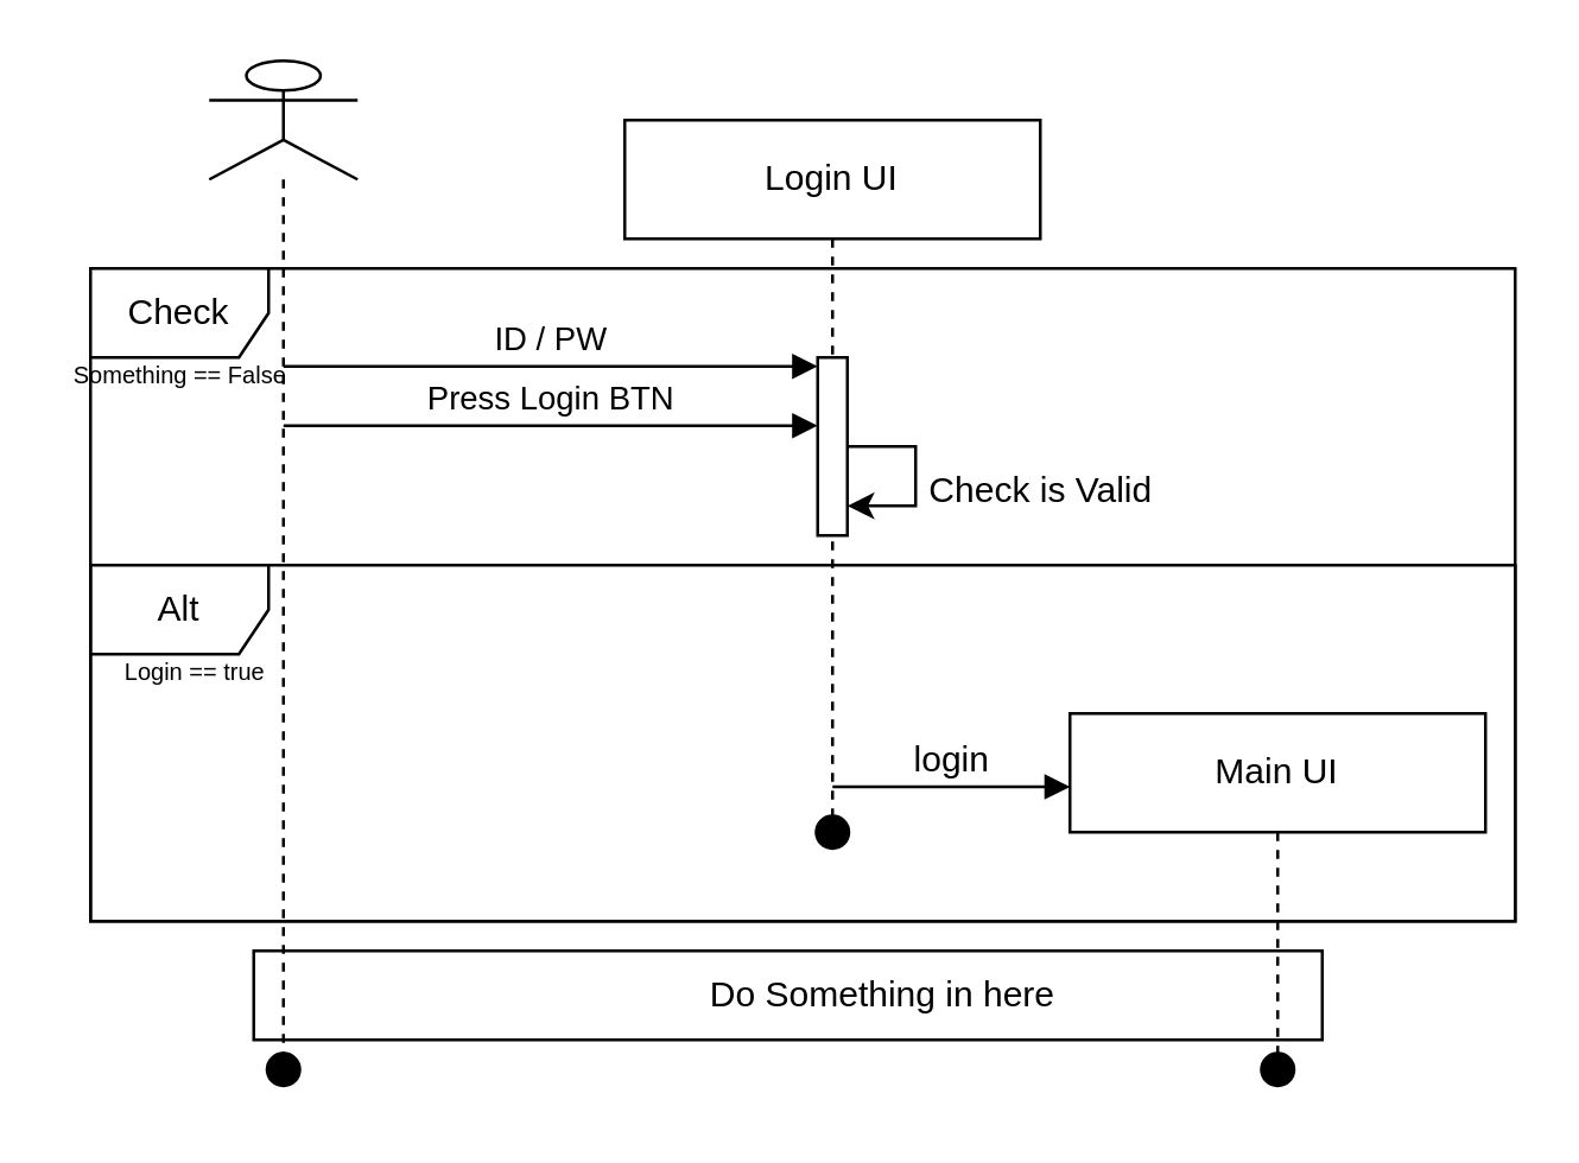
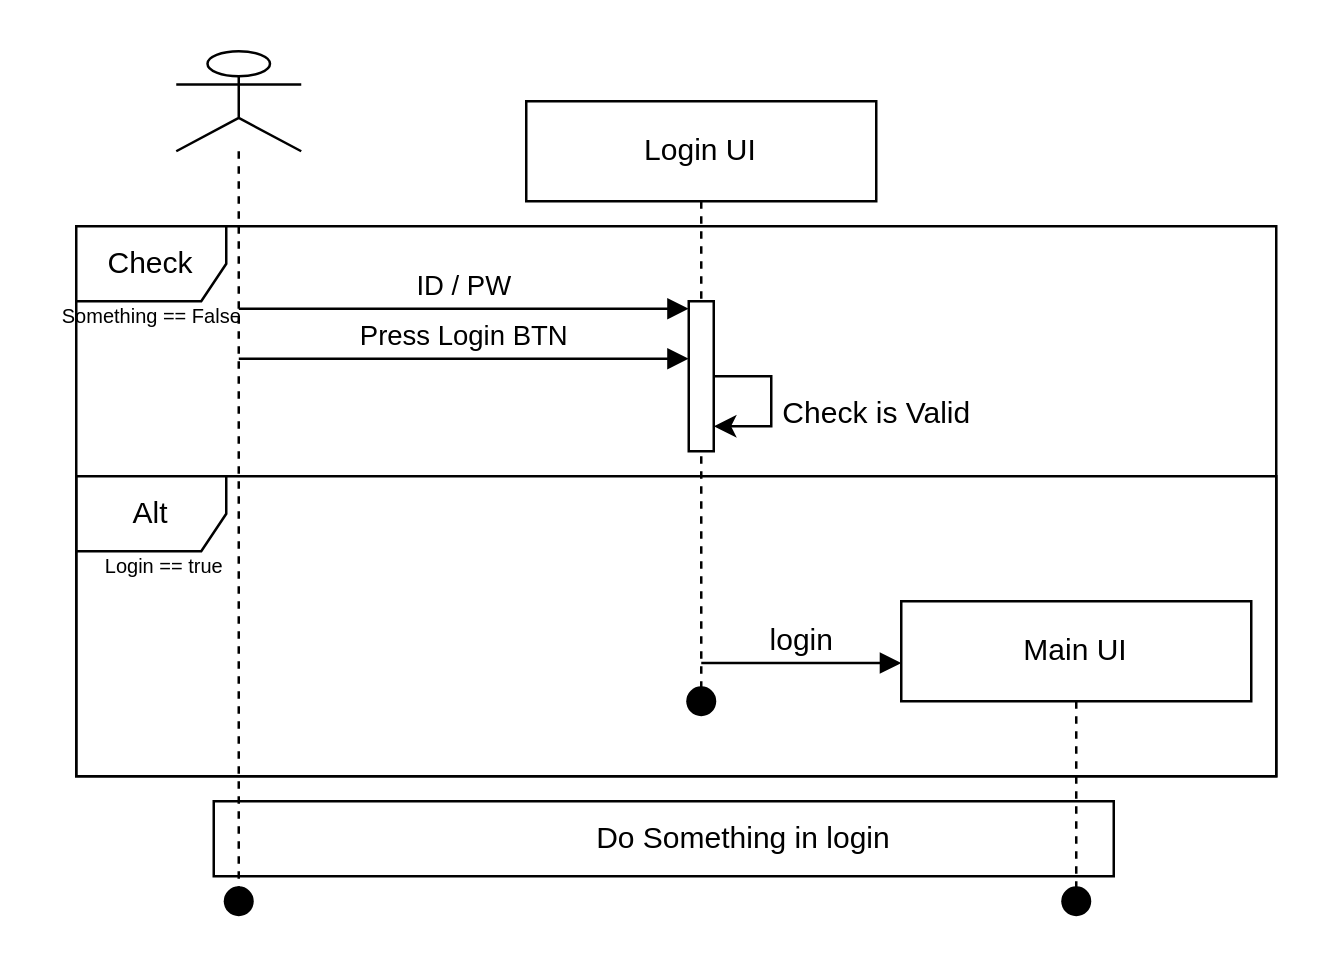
- <mxCell id="17" value="&amp;nbsp; &amp;nbsp; &amp;nbsp; &amp;nbsp; &amp;nbsp; &amp;nbsp; &amp;nbsp; &amp;nbsp; &amp;nbsp; &amp;nbsp; &amp;nbsp; &amp;nbsp; &amp;nbsp; &amp;nbsp; &amp;nbsp; &amp;nbsp; &amp;nbsp; &amp;nbsp; &amp;nbsp; &amp;nbsp; &amp;nbsp; Do Something in here&amp;nbsp; &amp;nbsp; &amp;nbsp; &amp;nbsp; &amp;nbsp; &amp;nbsp; &amp;nbsp; &amp;nbsp; &amp;nbsp; &amp;nbsp; &amp;nbsp; &amp;nbsp;" style="text;html=1;align=center;verticalAlign=middle;resizable=0;points=[];autosize=1;strokeColor=default;fillColor=none;fontFamily=Helvetica;fontSize=12;fontColor=default;" vertex="1" parent="1"><mxGeometry x="85" y="320" width="360" height="30" as="geometry" /></mxCell>
+ <mxCell id="17" value="&amp;nbsp; &amp;nbsp; &amp;nbsp; &amp;nbsp; &amp;nbsp; &amp;nbsp; &amp;nbsp; &amp;nbsp; &amp;nbsp; &amp;nbsp; &amp;nbsp; &amp;nbsp; &amp;nbsp; &amp;nbsp; &amp;nbsp; &amp;nbsp; &amp;nbsp; &amp;nbsp; &amp;nbsp; &amp;nbsp; &amp;nbsp; Do Something in login&amp;nbsp; &amp;nbsp; &amp;nbsp; &amp;nbsp; &amp;nbsp; &amp;nbsp; &amp;nbsp; &amp;nbsp; &amp;nbsp; &amp;nbsp; &amp;nbsp; &amp;nbsp;" style="text;html=1;align=center;verticalAlign=middle;resizable=0;points=[];autosize=1;strokeColor=default;fillColor=none;fontFamily=Helvetica;fontSize=12;fontColor=default;" vertex="1" parent="1"><mxGeometry x="85" y="320" width="360" height="30" as="geometry" /></mxCell>
